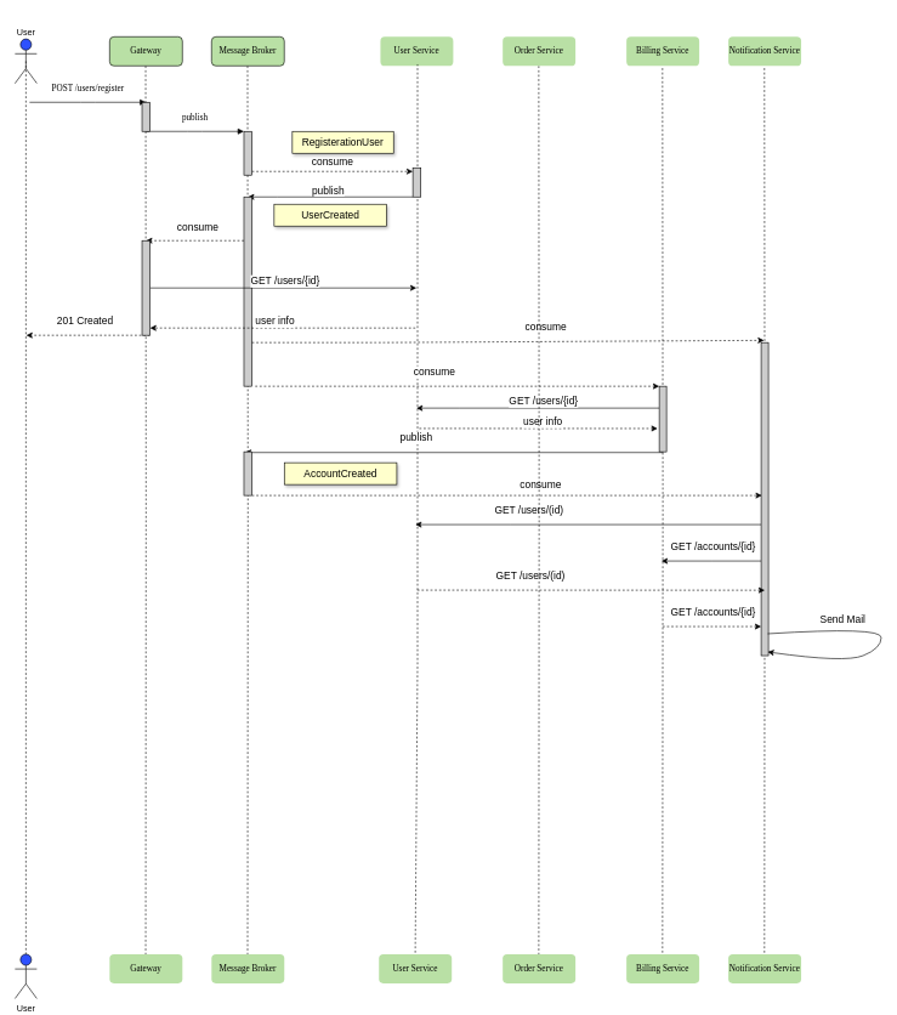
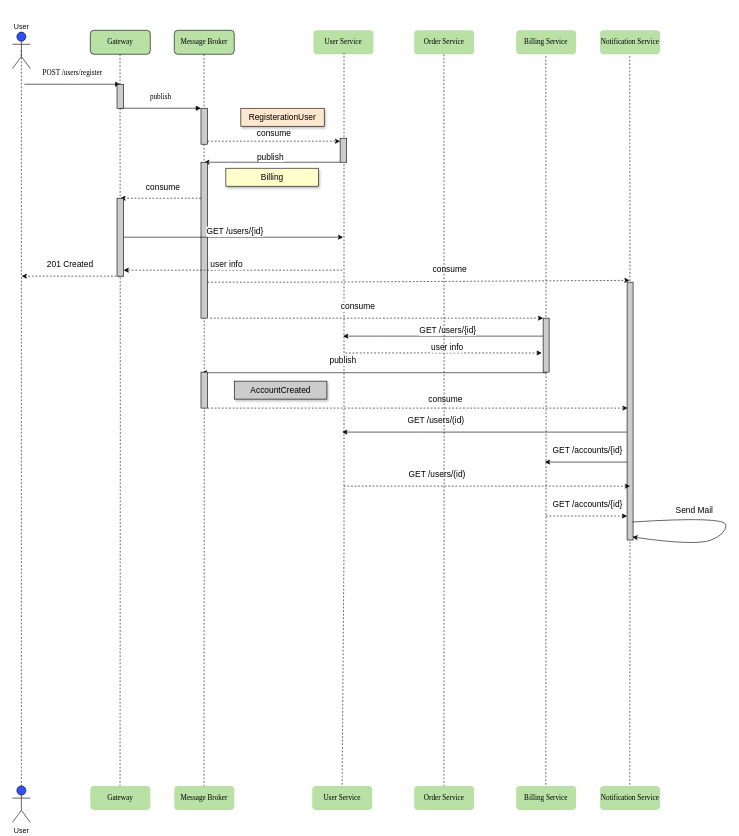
- <mxCell id="33" value="RegisterationUser" style="rounded=0;whiteSpace=wrap;html=1;shadow=1;fontSize=14;strokeColor=#000000;fillColor=#FFFFCC;" parent="1" vertex="1"><mxGeometry x="401" y="180" width="139" height="30" as="geometry" /></mxCell>
+ <mxCell id="33" value="RegisterationUser" style="rounded=0;whiteSpace=wrap;html=1;shadow=1;fontSize=14;strokeColor=#000000;fillColor=#ffe6cc;" parent="1" vertex="1"><mxGeometry x="401" y="180" width="139" height="30" as="geometry" /></mxCell>
- <mxCell id="34" value="UserCreated" style="rounded=0;whiteSpace=wrap;html=1;shadow=1;fontSize=14;strokeColor=#000000;fillColor=#FFFFCC;" parent="1" vertex="1"><mxGeometry x="376" y="280" width="154.5" height="30" as="geometry" /></mxCell>
+ <mxCell id="34" value="Billing" style="rounded=0;whiteSpace=wrap;html=1;shadow=1;fontSize=14;strokeColor=#000000;fillColor=#FFFFCC;" parent="1" vertex="1"><mxGeometry x="376" y="280" width="154.5" height="30" as="geometry" /></mxCell>
- <mxCell id="61" value="AccountCreated" style="rounded=0;whiteSpace=wrap;html=1;shadow=1;fontSize=14;strokeColor=#000000;fillColor=#FFFFCC;" parent="1" vertex="1"><mxGeometry x="390" y="635" width="154.5" height="30" as="geometry" /></mxCell>
+ <mxCell id="61" value="AccountCreated" style="rounded=0;whiteSpace=wrap;html=1;shadow=1;fontSize=14;strokeColor=#000000;fillColor=#cccccc;" parent="1" vertex="1"><mxGeometry x="390" y="635" width="154.5" height="30" as="geometry" /></mxCell>
